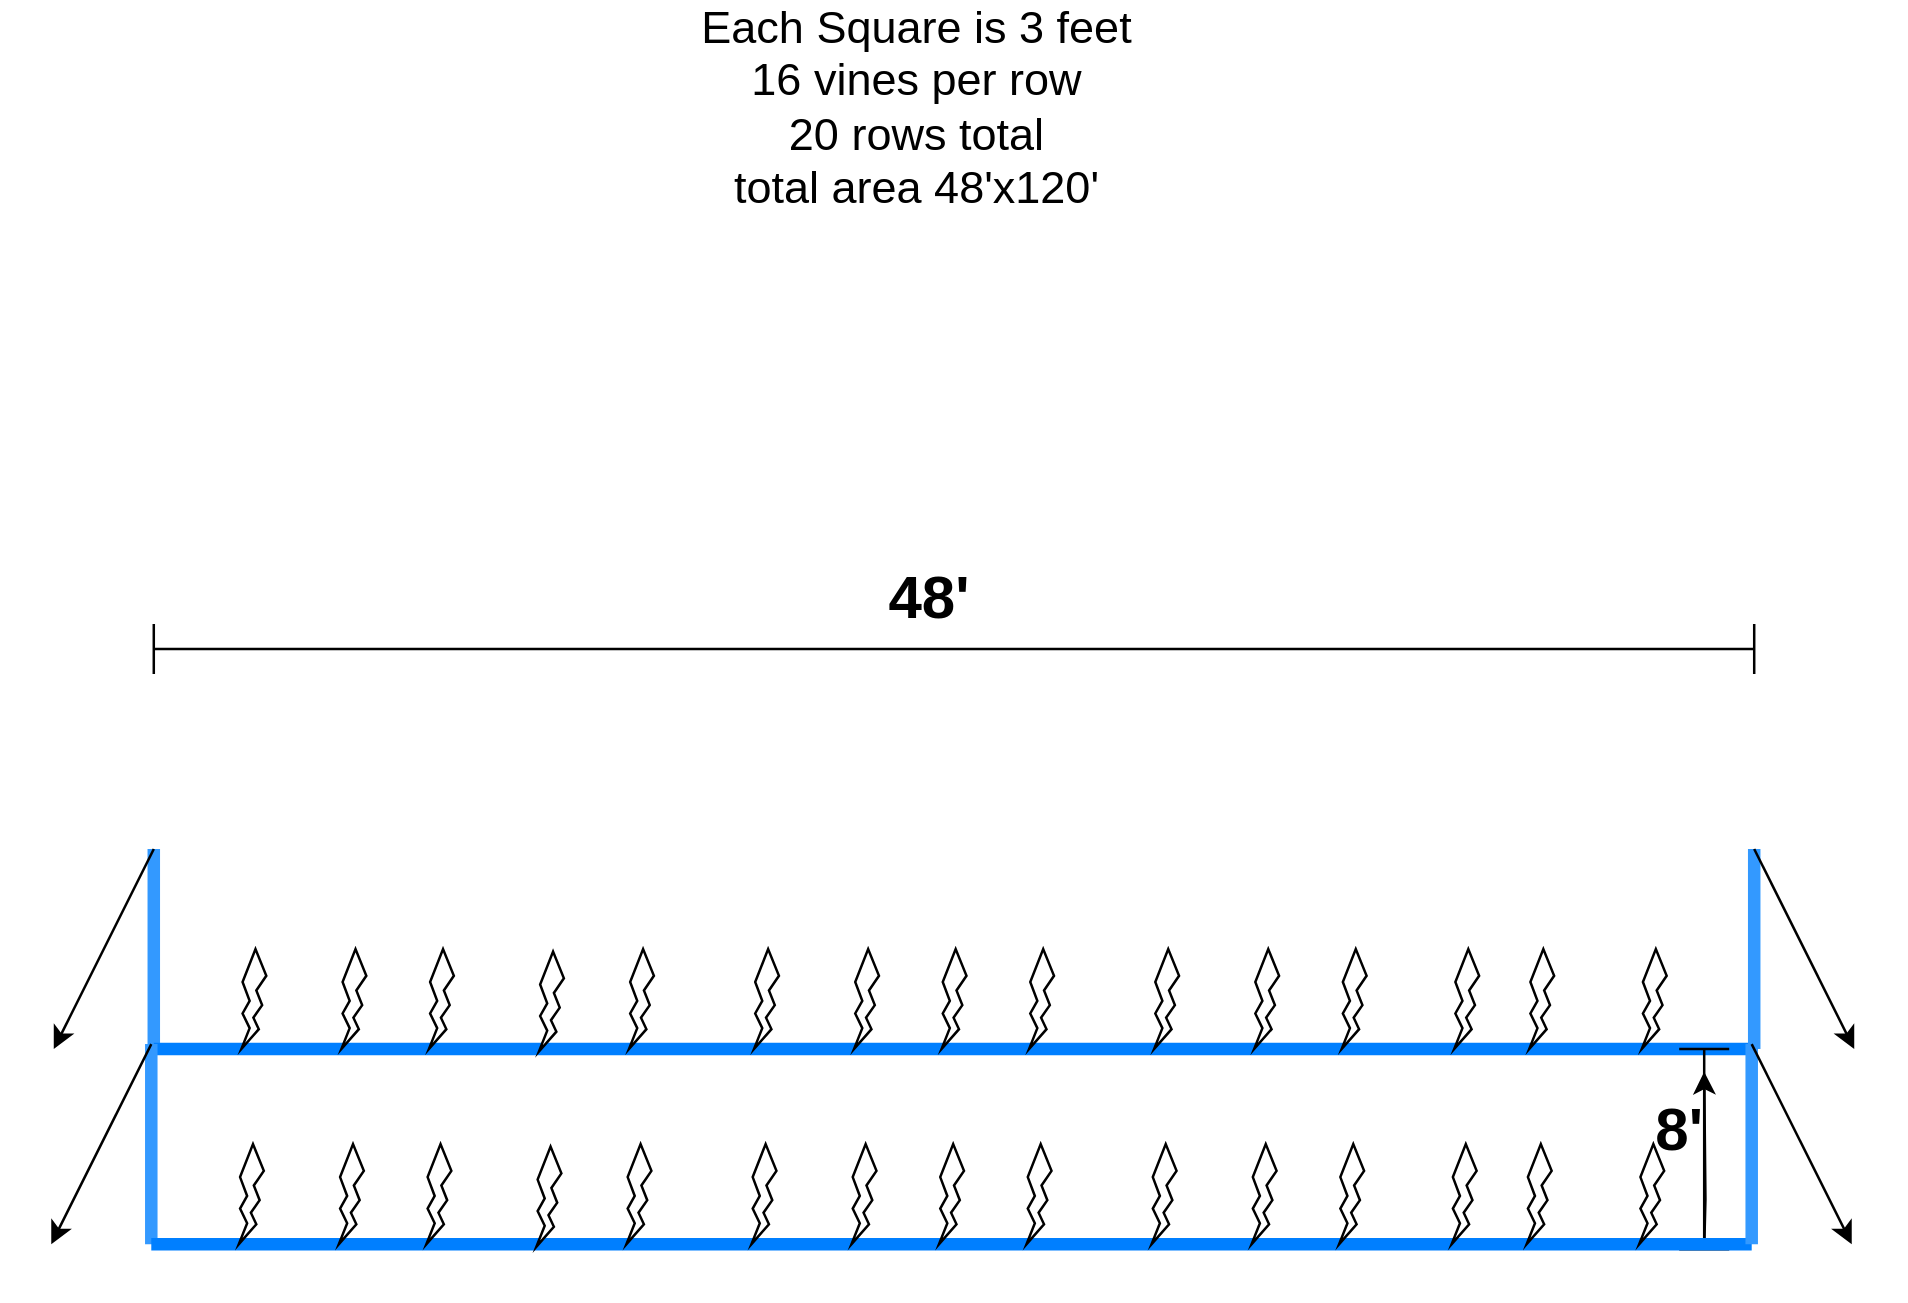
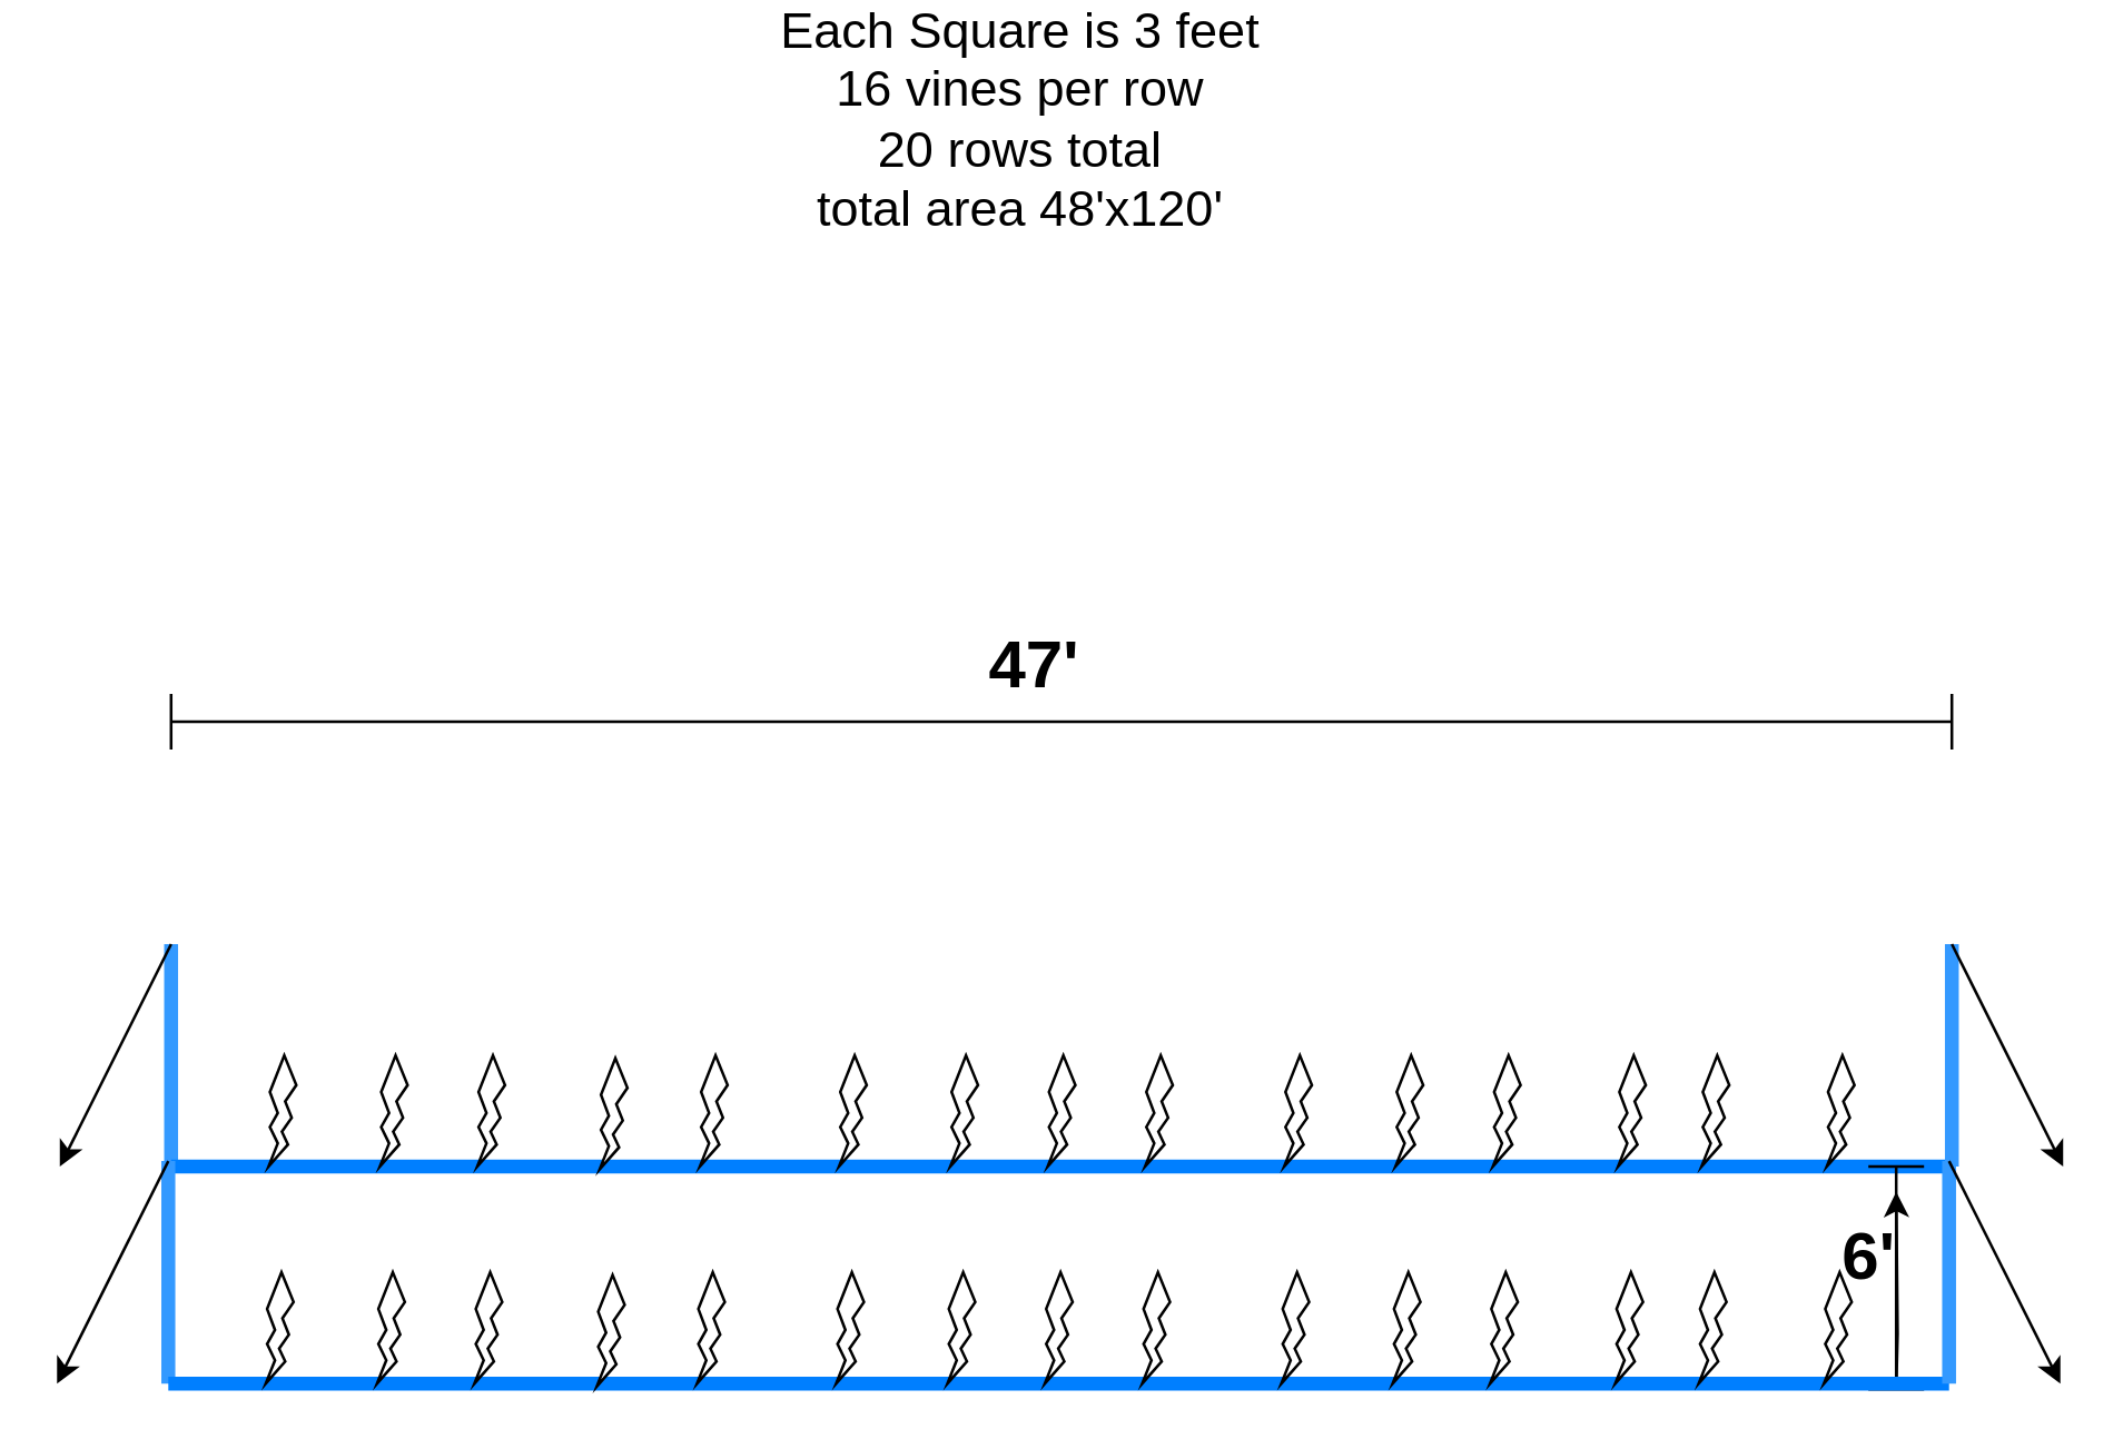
- <mxCell id="16" value="48'" style="text;strokeColor=none;fillColor=none;html=1;fontSize=24;fontStyle=1;verticalAlign=middle;align=center;" parent="1" vertex="1"><mxGeometry x="321" y="200" width="100" height="40" as="geometry" /></mxCell>
+ <mxCell id="16" value="47'" style="text;strokeColor=none;fillColor=none;html=1;fontSize=24;fontStyle=1;verticalAlign=middle;align=center;" parent="1" vertex="1"><mxGeometry x="321" y="200" width="100" height="40" as="geometry" /></mxCell>
- <mxCell id="18" value="8'" style="text;strokeColor=none;fillColor=none;html=1;fontSize=24;fontStyle=1;verticalAlign=middle;align=center;" parent="1" vertex="1"><mxGeometry x="621" y="413" width="100" height="40" as="geometry" /></mxCell>
+ <mxCell id="18" value="6'" style="text;strokeColor=none;fillColor=none;html=1;fontSize=24;fontStyle=1;verticalAlign=middle;align=center;" parent="1" vertex="1"><mxGeometry x="621" y="413" width="100" height="40" as="geometry" /></mxCell>
